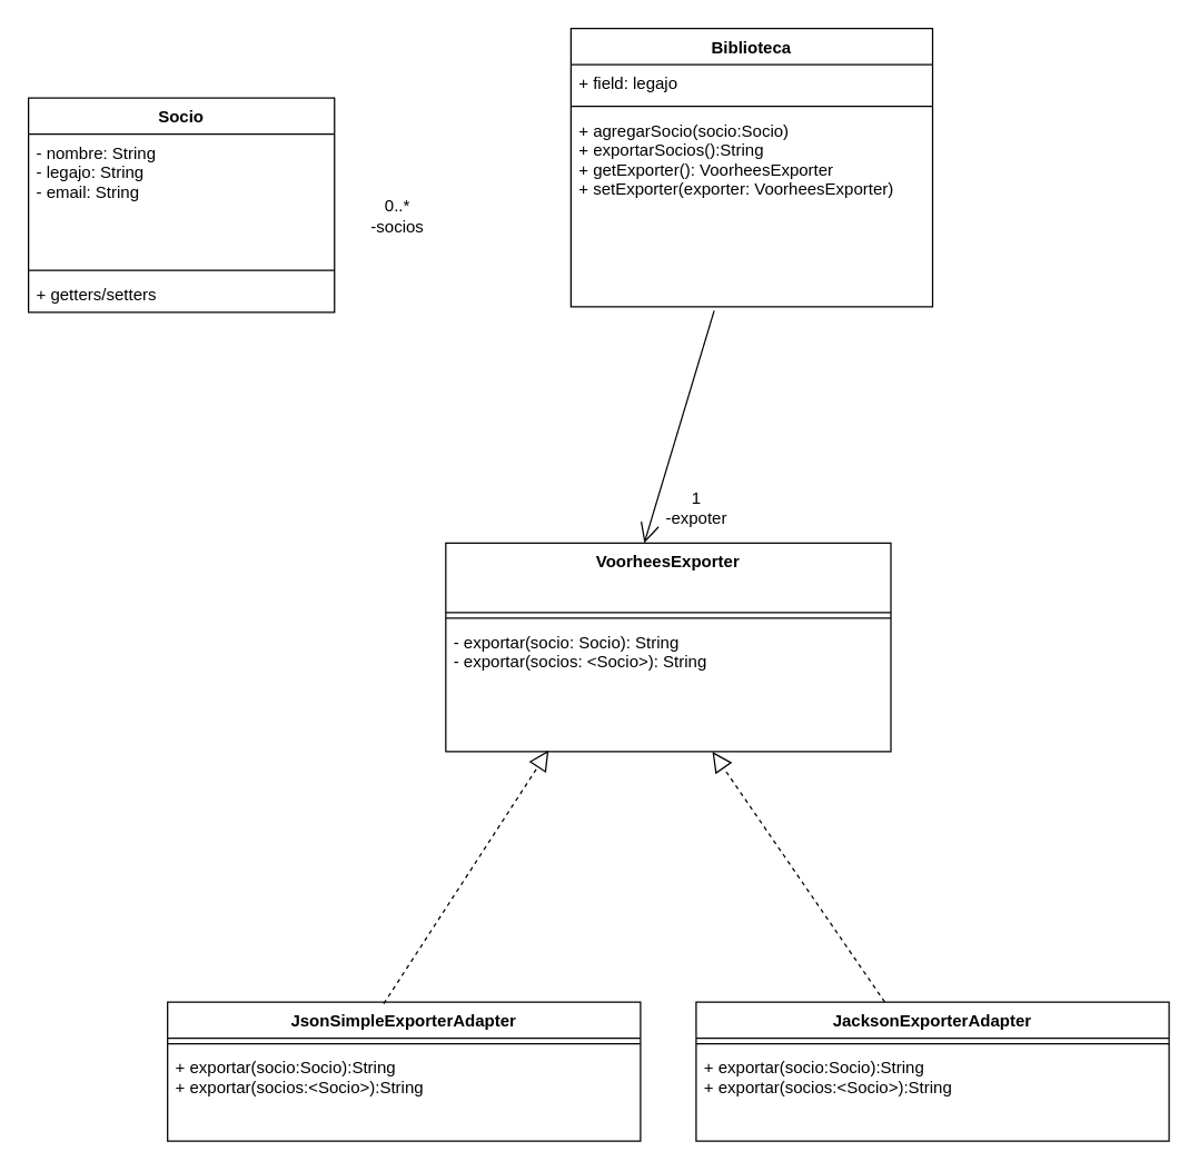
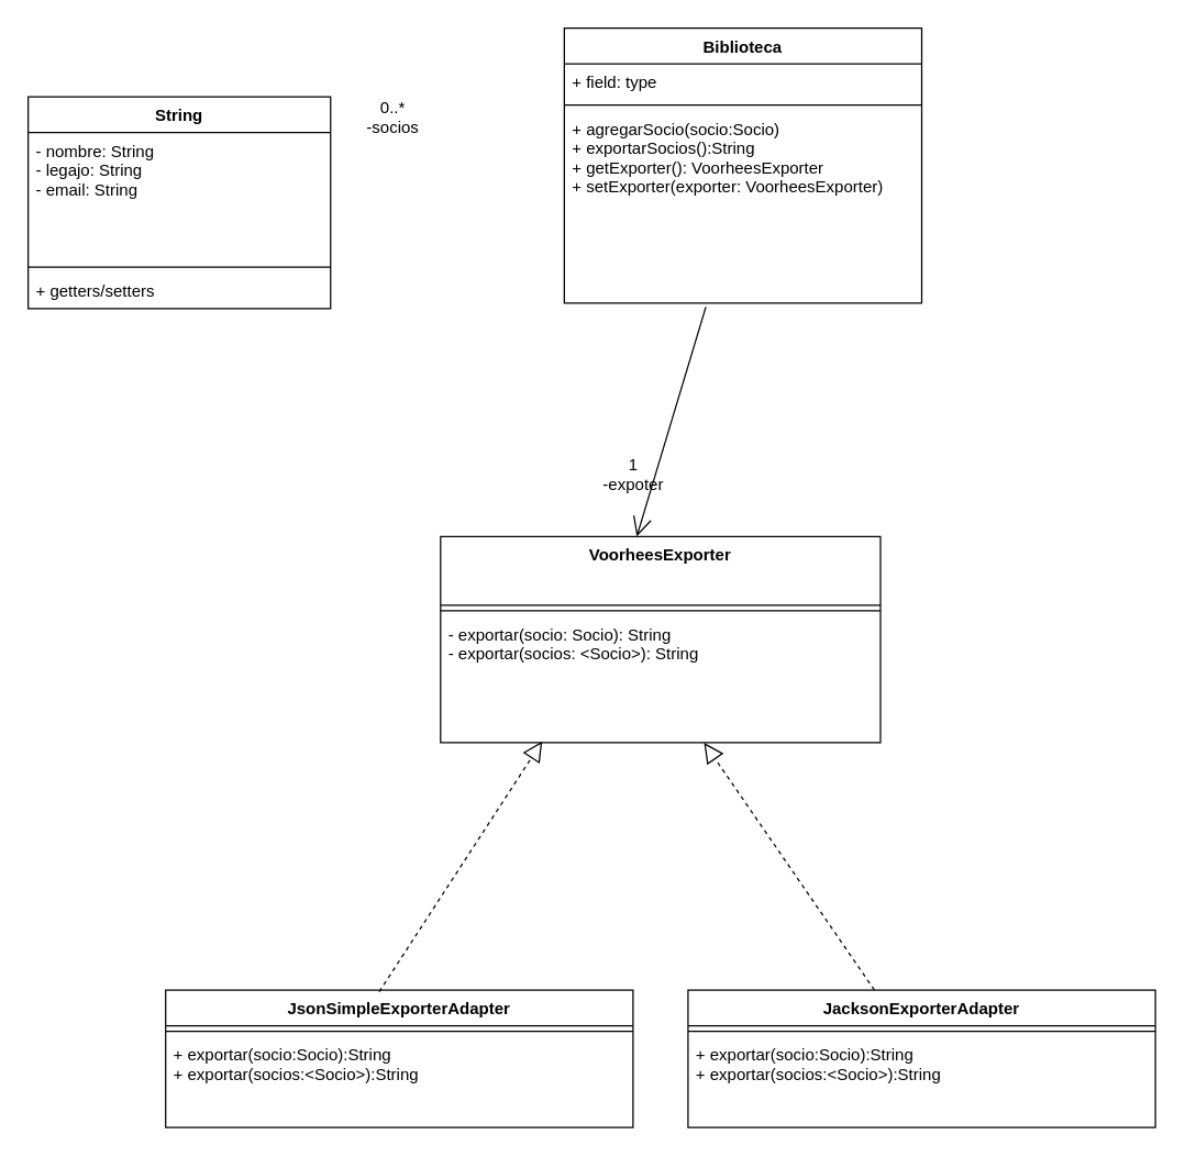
- <mxCell id="7" value="+ field: legajo" style="text;strokeColor=none;fillColor=none;align=left;verticalAlign=top;spacingLeft=4;spacingRight=4;overflow=hidden;rotatable=0;points=[[0,0.5],[1,0.5]];portConstraint=eastwest;" vertex="1" parent="6"><mxGeometry y="26" width="260" height="26" as="geometry" /></mxCell>
+ <mxCell id="7" value="+ field: type" style="text;strokeColor=none;fillColor=none;align=left;verticalAlign=top;spacingLeft=4;spacingRight=4;overflow=hidden;rotatable=0;points=[[0,0.5],[1,0.5]];portConstraint=eastwest;" vertex="1" parent="6"><mxGeometry y="26" width="260" height="26" as="geometry" /></mxCell>
- <mxCell id="2" value="Socio" style="swimlane;fontStyle=1;align=center;verticalAlign=top;childLayout=stackLayout;horizontal=1;startSize=26;horizontalStack=0;resizeParent=1;resizeParentMax=0;resizeLast=0;collapsible=1;marginBottom=0;" vertex="1" parent="1"><mxGeometry x="20" y="70" width="220" height="154" as="geometry" /></mxCell>
+ <mxCell id="2" value="String" style="swimlane;fontStyle=1;align=center;verticalAlign=top;childLayout=stackLayout;horizontal=1;startSize=26;horizontalStack=0;resizeParent=1;resizeParentMax=0;resizeLast=0;collapsible=1;marginBottom=0;" vertex="1" parent="1"><mxGeometry x="20" y="70" width="220" height="154" as="geometry" /></mxCell>
- <mxCell id="10" value="0..*&lt;br&gt;-socios" style="text;html=1;align=center;verticalAlign=middle;resizable=0;points=[];autosize=1;strokeColor=none;fillColor=none;" vertex="1" parent="1"><mxGeometry x="260" y="140" width="50" height="30" as="geometry" /></mxCell>
+ <mxCell id="10" value="0..*&lt;br&gt;-socios" style="text;html=1;align=center;verticalAlign=middle;resizable=0;points=[];autosize=1;strokeColor=none;fillColor=none;" vertex="1" parent="1"><mxGeometry x="260" y="70" width="50" height="30" as="geometry" /></mxCell>
- <mxCell id="15" value="1 &lt;br&gt;-expoter" style="text;html=1;align=center;verticalAlign=middle;resizable=0;points=[];autosize=1;strokeColor=none;fillColor=none;" vertex="1" parent="1"><mxGeometry x="470" y="350" width="60" height="30" as="geometry" /></mxCell>
+ <mxCell id="15" value="1 &lt;br&gt;-expoter" style="text;html=1;align=center;verticalAlign=middle;resizable=0;points=[];autosize=1;strokeColor=none;fillColor=none;" vertex="1" parent="1"><mxGeometry x="430" y="330" width="60" height="30" as="geometry" /></mxCell>
